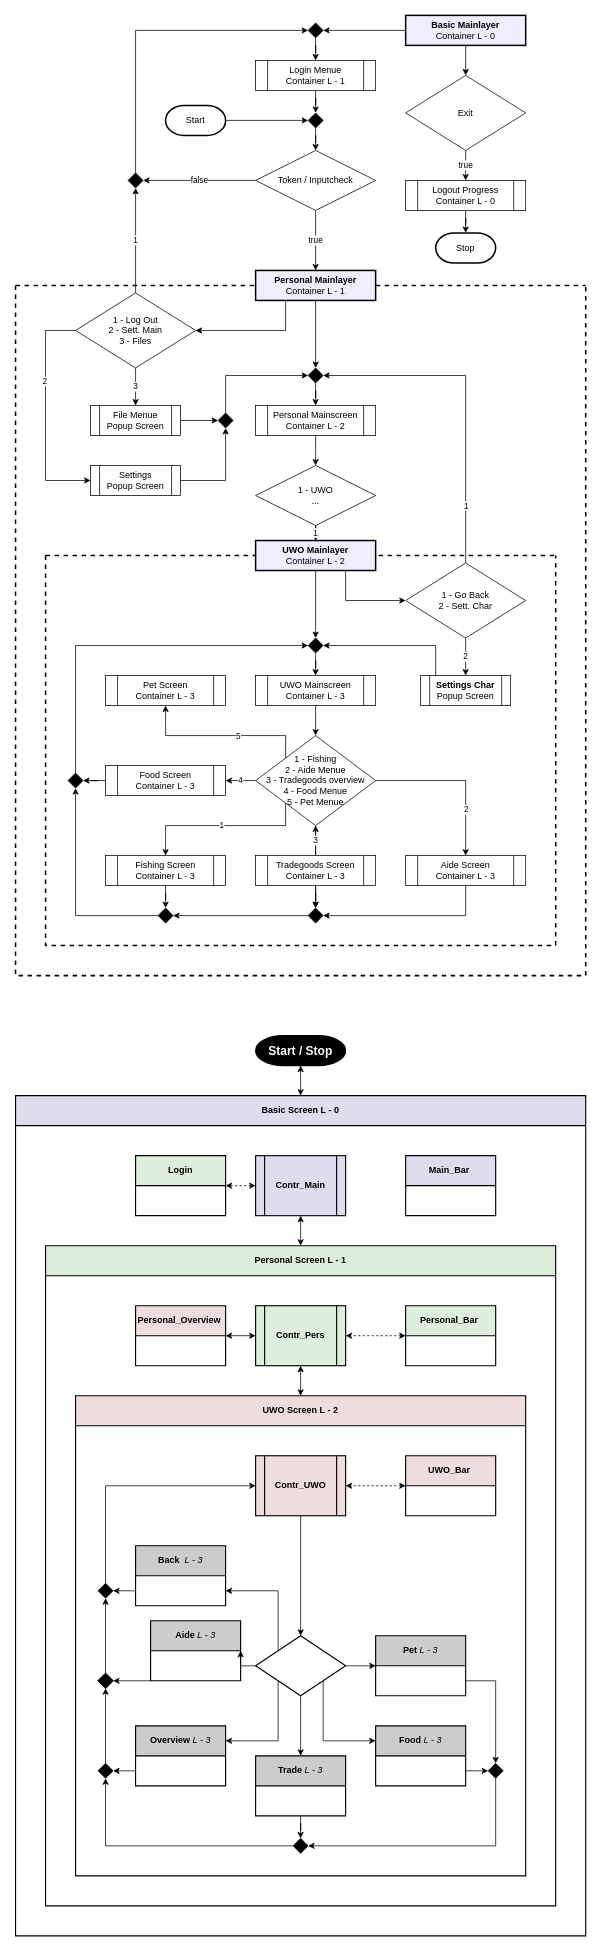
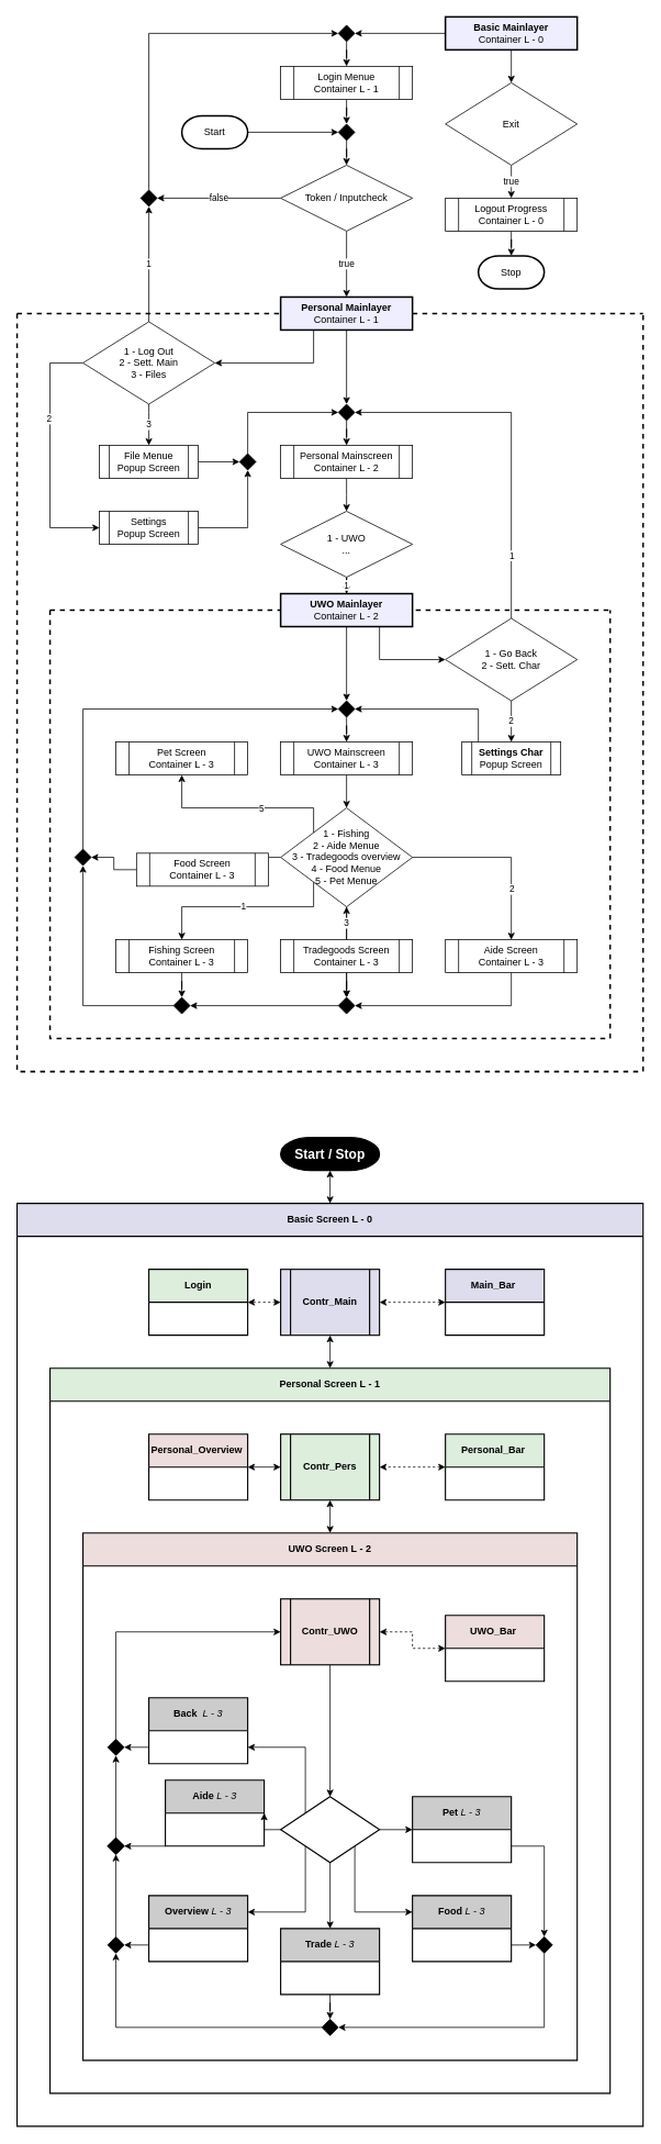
- <mxCell id="30" value="Food Screen&lt;br&gt;Container L - 3" style="shape=process;whiteSpace=wrap;html=1;backgroundOutline=1;" parent="1" vertex="1"><mxGeometry x="140" y="1020" width="160" height="40" as="geometry" /></mxCell>
+ <mxCell id="30" value="Food Screen&lt;br&gt;Container L - 3" style="shape=process;whiteSpace=wrap;html=1;backgroundOutline=1;" parent="1" vertex="1"><mxGeometry x="165" y="1035" width="160" height="40" as="geometry" /></mxCell>
+ <mxCell id="128" value="" style="edgeStyle=orthogonalEdgeStyle;rounded=0;orthogonalLoop=1;jettySize=auto;html=1;startArrow=classic;startFill=1;dashed=1;" edge="1" parent="82" source="129" target="127"><mxGeometry relative="1" as="geometry" /></mxCell>
- <mxCell id="89" value="UWO_Bar&amp;nbsp;" style="swimlane;whiteSpace=wrap;html=1;startSize=40;strokeWidth=1.5;fillColor=#EEDDDD;" vertex="1" parent="85"><mxGeometry x="440" y="80" width="120" height="80" as="geometry" /></mxCell>
+ <mxCell id="89" value="UWO_Bar&amp;nbsp;" style="swimlane;whiteSpace=wrap;html=1;startSize=40;strokeWidth=1.5;fillColor=#EEDDDD;" vertex="1" parent="85"><mxGeometry x="440" y="100" width="120" height="80" as="geometry" /></mxCell>
